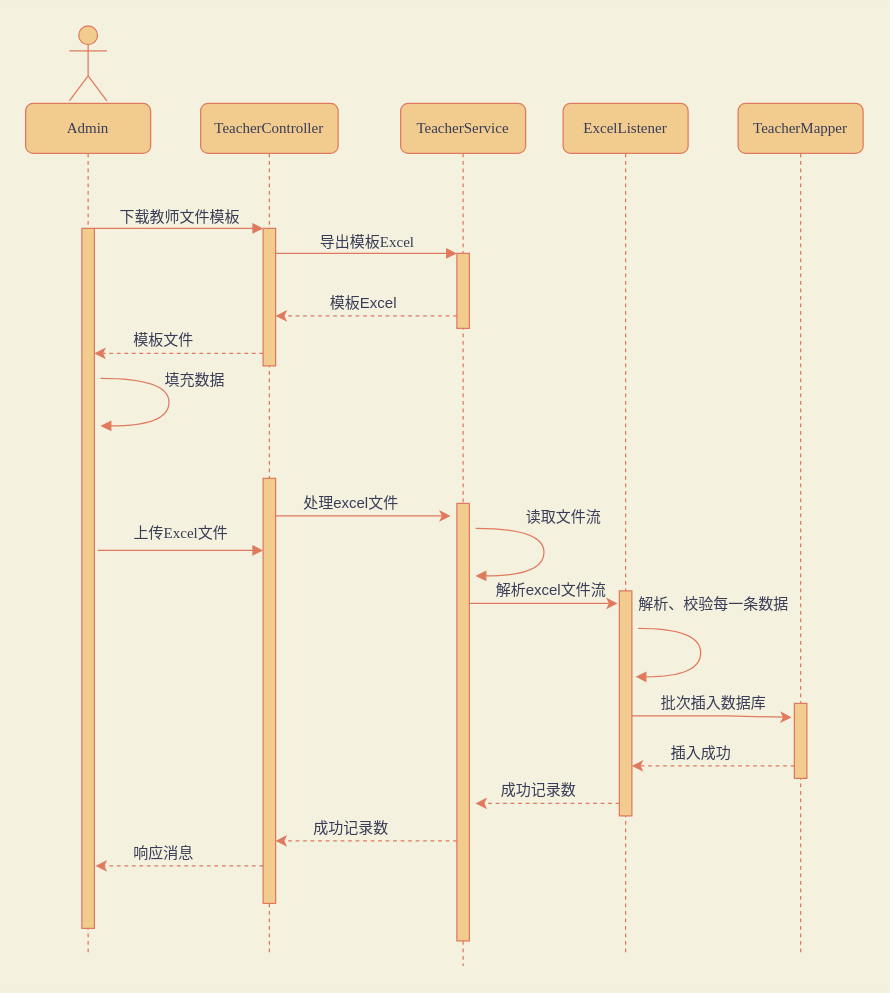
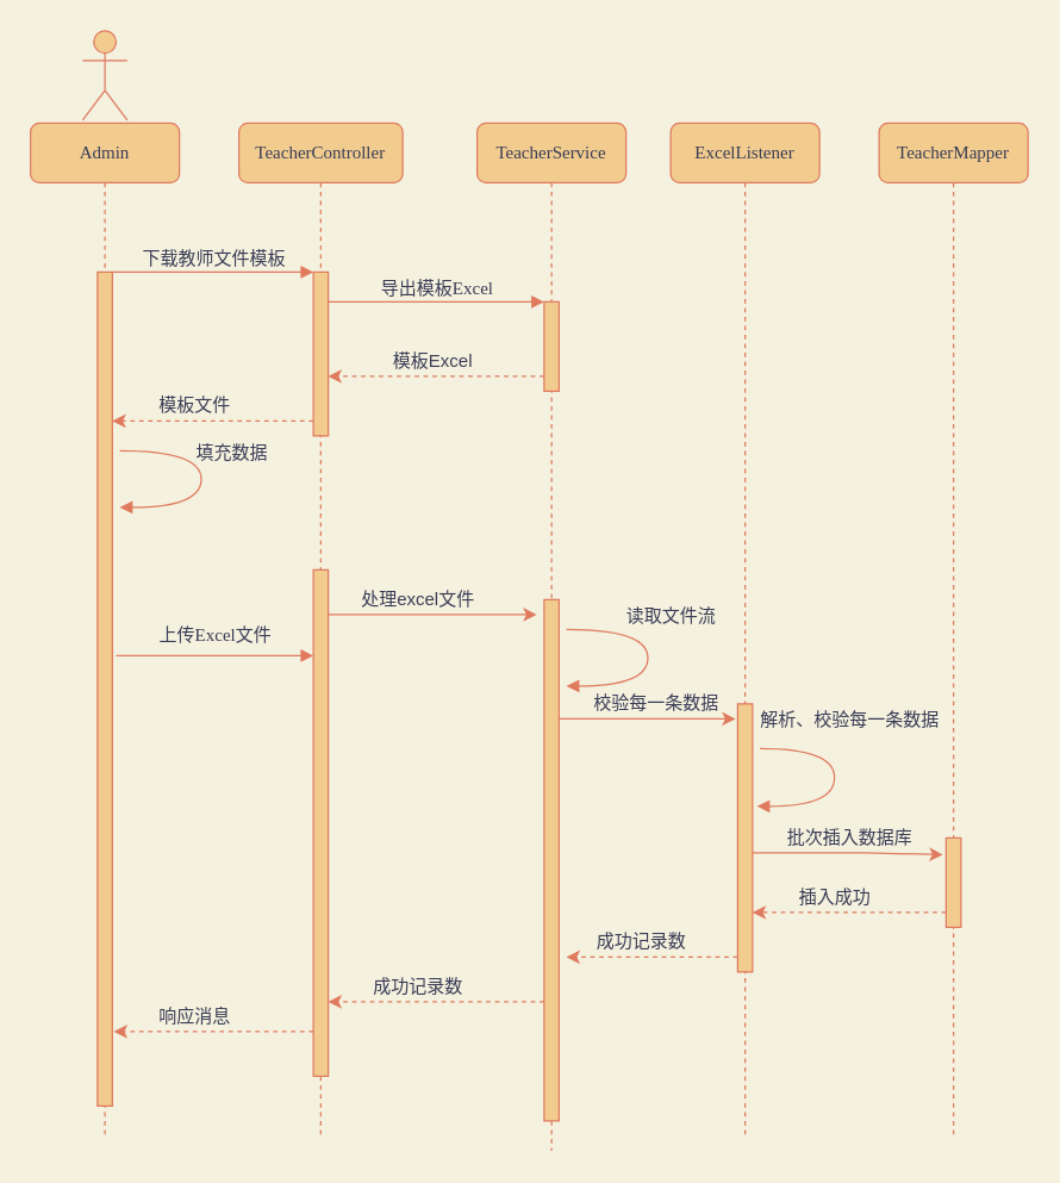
- <mxCell id="26" value="解析excel文件流" style="text;html=1;align=center;verticalAlign=middle;resizable=0;points=[];autosize=1;strokeColor=none;fillColor=none;fontColor=#393C56;" vertex="1" parent="1"><mxGeometry x="390" y="462" width="100" height="20" as="geometry" /></mxCell>
+ <mxCell id="26" value="校验每一条数据" style="text;html=1;align=center;verticalAlign=middle;resizable=0;points=[];autosize=1;strokeColor=none;fillColor=none;fontColor=#393C56;" vertex="1" parent="1"><mxGeometry x="390" y="462" width="100" height="20" as="geometry" /></mxCell>
